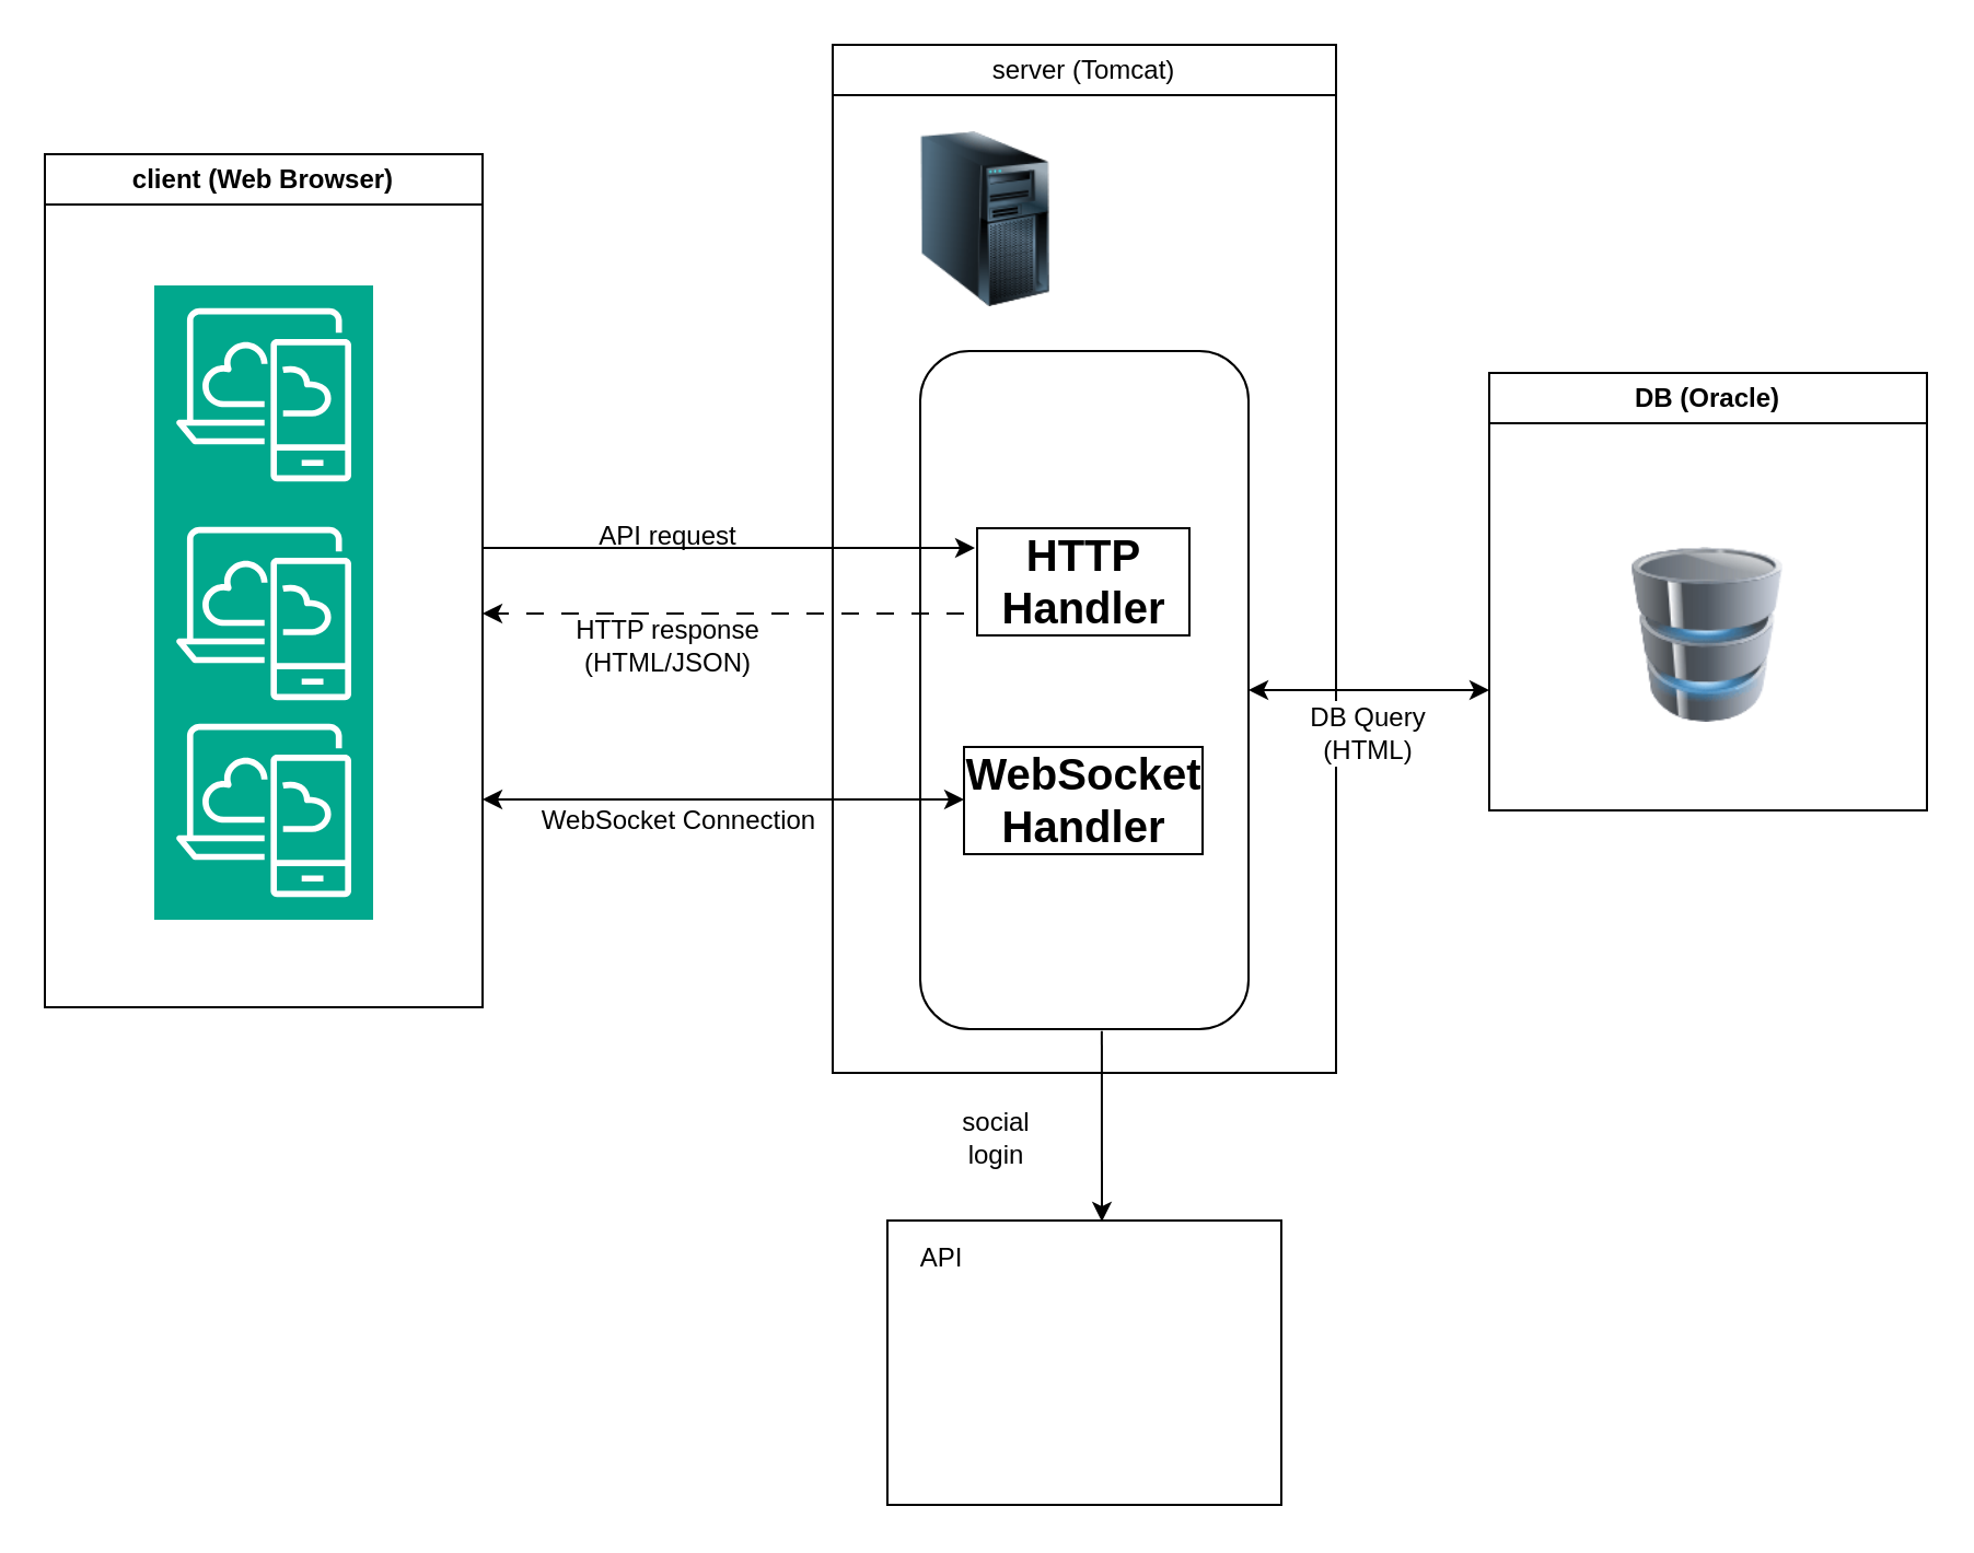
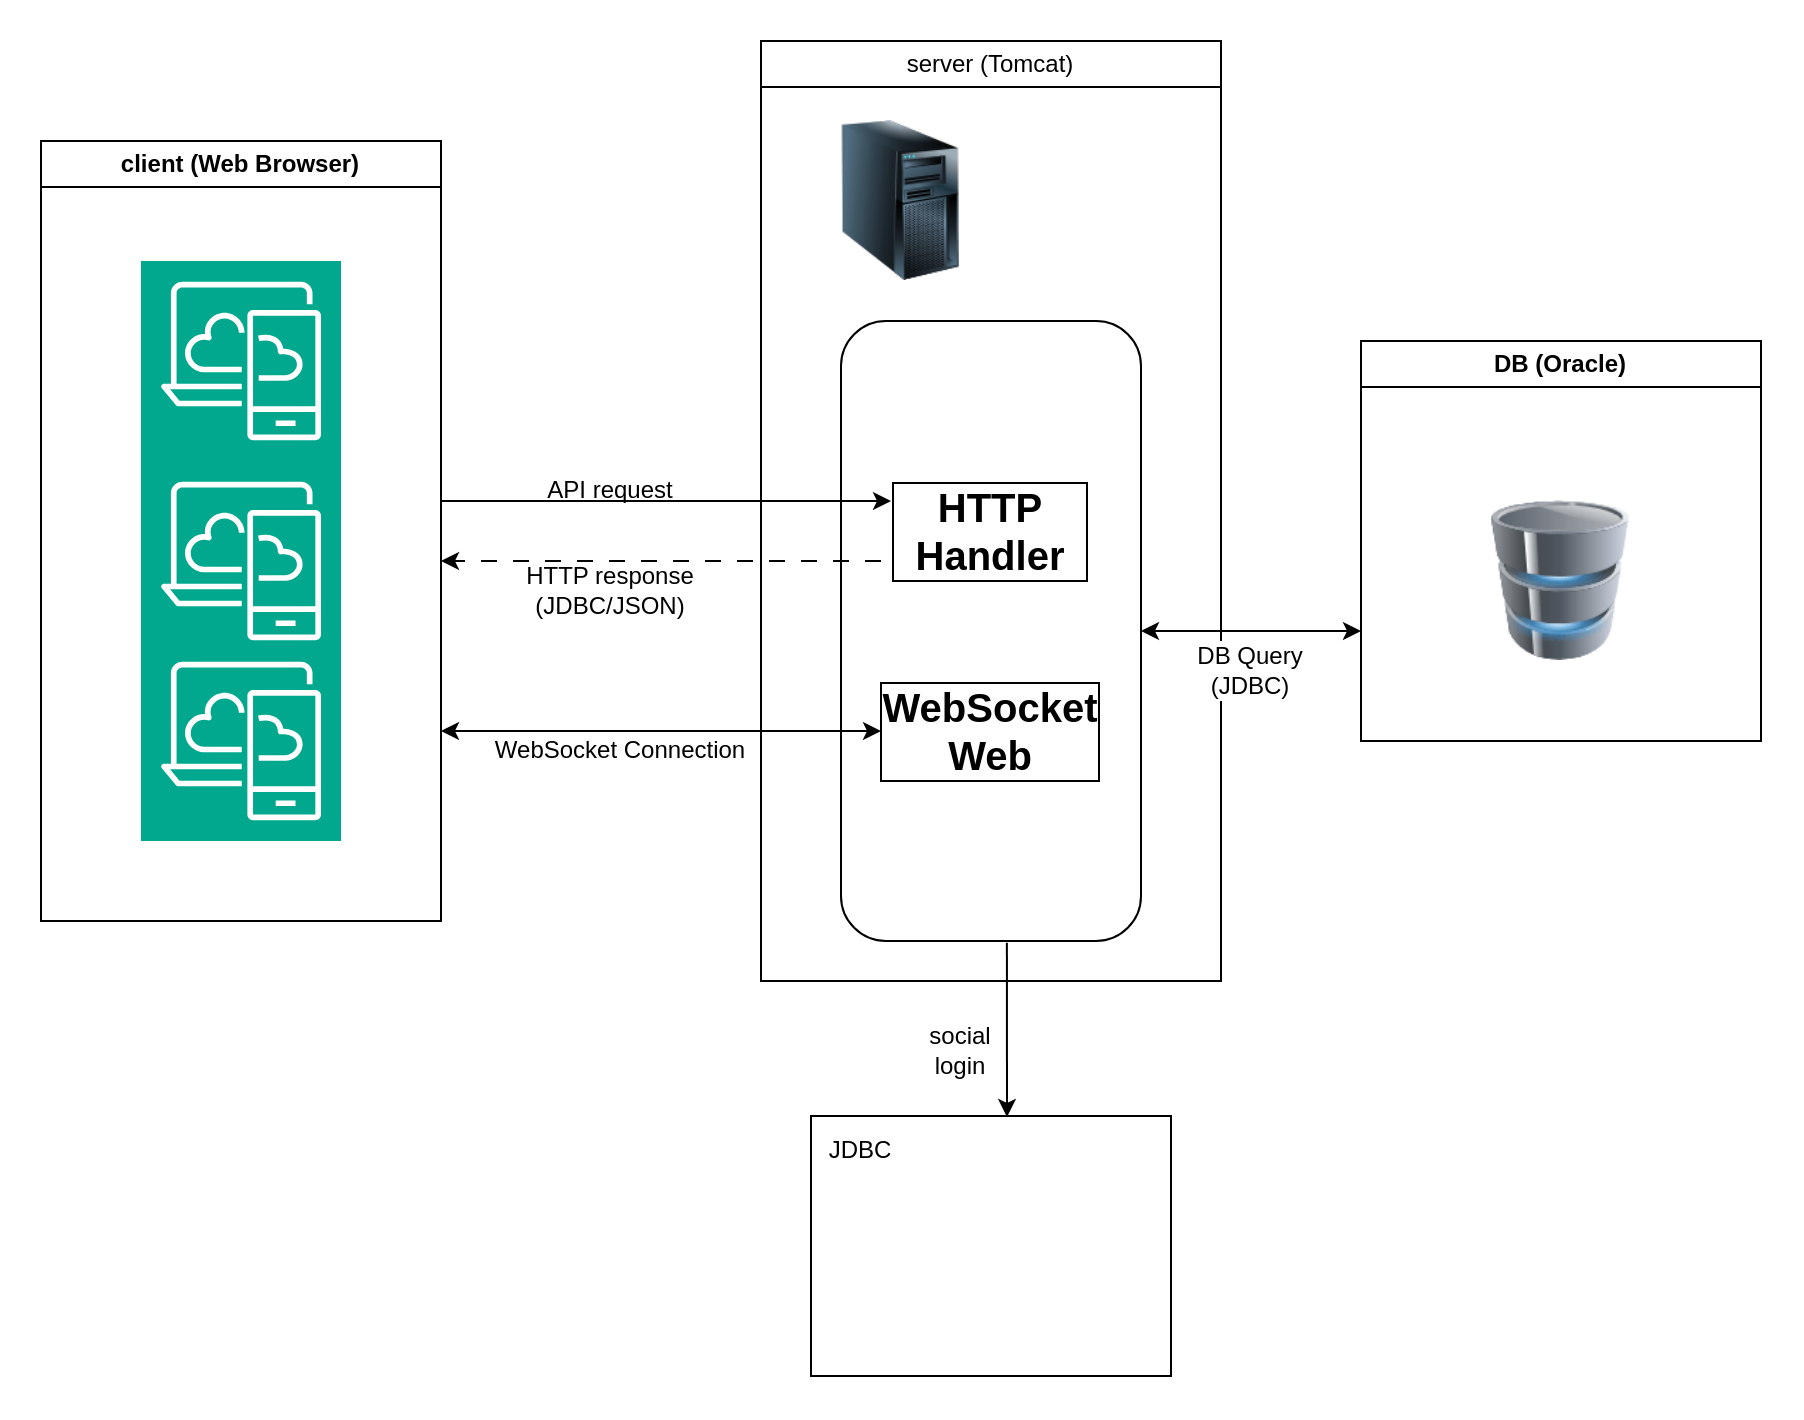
- <mxCell id="21" value="HTTP response&lt;div&gt;(HTML/JSON)&lt;/div&gt;" style="text;html=1;align=center;verticalAlign=middle;whiteSpace=wrap;rounded=0;" vertex="1" parent="1"><mxGeometry x="220" y="280" width="170" height="30" as="geometry" /></mxCell>
+ <mxCell id="21" value="HTTP response&lt;div&gt;(JDBC/JSON)&lt;/div&gt;" style="text;html=1;align=center;verticalAlign=middle;whiteSpace=wrap;rounded=0;" vertex="1" parent="1"><mxGeometry x="220" y="280" width="170" height="30" as="geometry" /></mxCell>
- <mxCell id="25" value="DB Query&lt;div&gt;(HTML)&lt;/div&gt;" style="text;html=1;align=center;verticalAlign=middle;whiteSpace=wrap;rounded=0;fillColor=default;" vertex="1" parent="1"><mxGeometry x="580" y="320" width="90" height="30" as="geometry" /></mxCell>
+ <mxCell id="25" value="DB Query&lt;div&gt;(JDBC)&lt;/div&gt;" style="text;html=1;align=center;verticalAlign=middle;whiteSpace=wrap;rounded=0;fillColor=default;" vertex="1" parent="1"><mxGeometry x="580" y="320" width="90" height="30" as="geometry" /></mxCell>
- <mxCell id="12" value="WebSocket Handler" style="text;html=1;align=center;verticalAlign=middle;whiteSpace=wrap;rounded=0;fontStyle=1;fontSize=20;labelBorderColor=default;" vertex="1" parent="7"><mxGeometry x="65" y="330" width="100" height="30" as="geometry" /></mxCell>
+ <mxCell id="12" value="WebSocket Web" style="text;html=1;align=center;verticalAlign=middle;whiteSpace=wrap;rounded=0;fontStyle=1;fontSize=20;labelBorderColor=default;" vertex="1" parent="7"><mxGeometry x="65" y="330" width="100" height="30" as="geometry" /></mxCell>
- <mxCell id="27" value="social login" style="text;html=1;align=center;verticalAlign=middle;whiteSpace=wrap;rounded=0;" vertex="1" parent="1"><mxGeometry x="425" y="505" width="60" height="30" as="geometry" /></mxCell>
+ <mxCell id="27" value="social login" style="text;html=1;align=center;verticalAlign=middle;whiteSpace=wrap;rounded=0;" vertex="1" parent="1"><mxGeometry x="450" y="510" width="60" height="30" as="geometry" /></mxCell>
- <mxCell id="28" value="API" style="text;html=1;align=center;verticalAlign=middle;whiteSpace=wrap;rounded=0;" vertex="1" parent="1"><mxGeometry x="400" y="560" width="60" height="30" as="geometry" /></mxCell>
+ <mxCell id="28" value="JDBC" style="text;html=1;align=center;verticalAlign=middle;whiteSpace=wrap;rounded=0;" vertex="1" parent="1"><mxGeometry x="400" y="560" width="60" height="30" as="geometry" /></mxCell>
